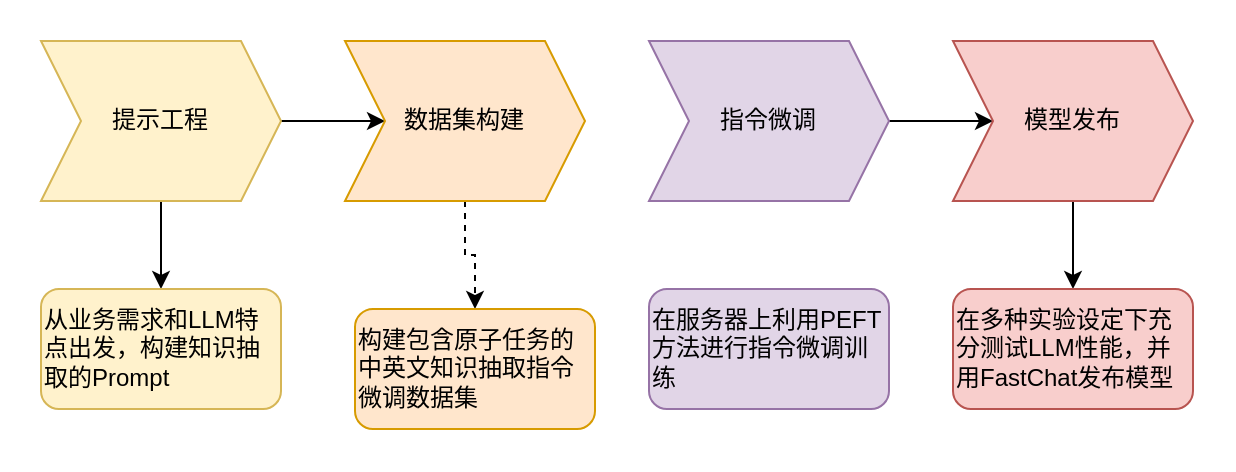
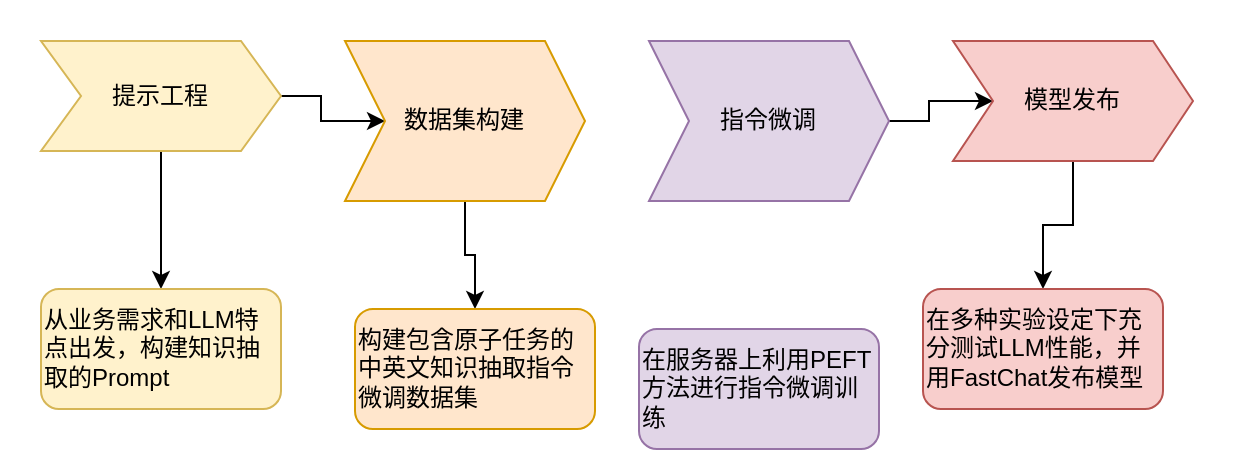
- <mxCell id="4" value="提示工程" style="shape=step;perimeter=stepPerimeter;whiteSpace=wrap;html=1;fixedSize=1;fillColor=#fff2cc;strokeColor=#d6b656;" vertex="1" parent="1"><mxGeometry x="20" y="20" width="120" height="80" as="geometry" /></mxCell>
+ <mxCell id="4" value="提示工程" style="shape=step;perimeter=stepPerimeter;whiteSpace=wrap;html=1;fixedSize=1;fillColor=#fff2cc;strokeColor=#d6b656;" vertex="1" parent="1"><mxGeometry x="20" y="20" width="120" height="55" as="geometry" /></mxCell>
- <mxCell id="10" value="模型发布" style="shape=step;perimeter=stepPerimeter;whiteSpace=wrap;html=1;fixedSize=1;fillColor=#f8cecc;strokeColor=#b85450;" vertex="1" parent="1"><mxGeometry x="476" y="20" width="120" height="80" as="geometry" /></mxCell>
+ <mxCell id="10" value="模型发布" style="shape=step;perimeter=stepPerimeter;whiteSpace=wrap;html=1;fixedSize=1;fillColor=#f8cecc;strokeColor=#b85450;" vertex="1" parent="1"><mxGeometry x="476" y="20" width="120" height="60" as="geometry" /></mxCell>
- <mxCell id="5" value="" style="edgeStyle=orthogonalEdgeStyle;rounded=0;orthogonalLoop=1;jettySize=auto;html=1;dashed=1;" edge="1" parent="1" source="6" target="12"><mxGeometry relative="1" as="geometry" /></mxCell>
+ <mxCell id="5" value="" style="edgeStyle=orthogonalEdgeStyle;rounded=0;orthogonalLoop=1;jettySize=auto;html=1;" edge="1" parent="1" source="6" target="12"><mxGeometry relative="1" as="geometry" /></mxCell>
- <mxCell id="13" value="在服务器上利用PEFT方法进行指令微调训练" style="rounded=1;whiteSpace=wrap;html=1;fillColor=#e1d5e7;strokeColor=#9673a6;align=left;" vertex="1" parent="1"><mxGeometry x="324" y="144" width="120" height="60" as="geometry" /></mxCell>
+ <mxCell id="13" value="在服务器上利用PEFT方法进行指令微调训练" style="rounded=1;whiteSpace=wrap;html=1;fillColor=#e1d5e7;strokeColor=#9673a6;align=left;" vertex="1" parent="1"><mxGeometry x="319" y="164" width="120" height="60" as="geometry" /></mxCell>
- <mxCell id="14" value="在多种实验设定下充分测试LLM性能，并用FastChat发布模型" style="rounded=1;whiteSpace=wrap;html=1;fillColor=#f8cecc;strokeColor=#b85450;align=left;" vertex="1" parent="1"><mxGeometry x="476" y="144" width="120" height="60" as="geometry" /></mxCell>
+ <mxCell id="14" value="在多种实验设定下充分测试LLM性能，并用FastChat发布模型" style="rounded=1;whiteSpace=wrap;html=1;fillColor=#f8cecc;strokeColor=#b85450;align=left;" vertex="1" parent="1"><mxGeometry x="461" y="144" width="120" height="60" as="geometry" /></mxCell>
